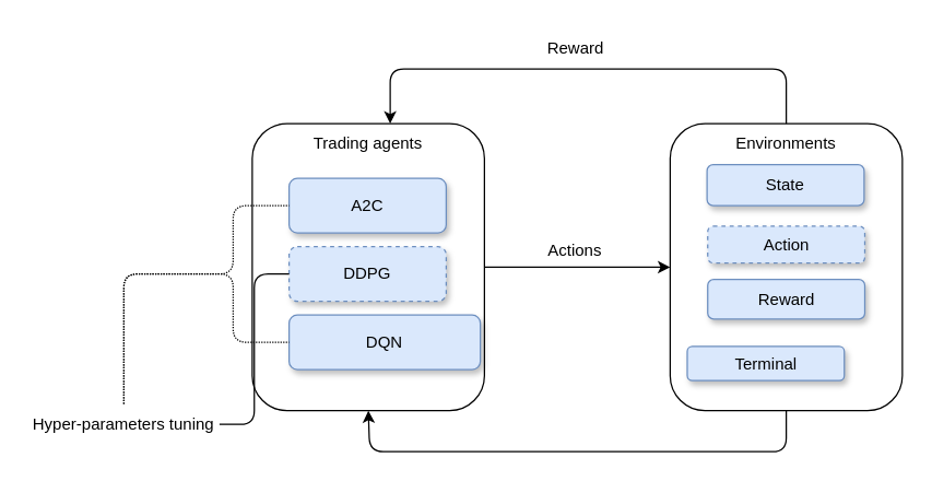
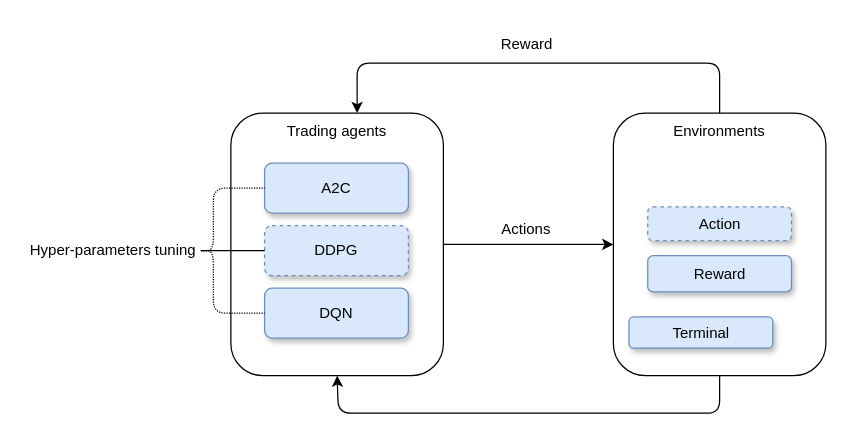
- <mxCell id="12" value="State" style="rounded=1;whiteSpace=wrap;html=1;fillColor=#dae8fc;strokeColor=#6c8ebf;shadow=1;" vertex="1" parent="1"><mxGeometry x="517" y="120" width="115" height="30" as="geometry" /></mxCell>
- <mxCell id="7" value="DQN" style="rounded=1;whiteSpace=wrap;html=1;fillColor=#dae8fc;strokeColor=#6c8ebf;shadow=1;" vertex="1" parent="1"><mxGeometry x="211" y="230" width="140" height="40" as="geometry" /></mxCell>
+ <mxCell id="7" value="DQN" style="rounded=1;whiteSpace=wrap;html=1;fillColor=#dae8fc;strokeColor=#6c8ebf;shadow=1;" vertex="1" parent="1"><mxGeometry x="211" y="230" width="115" height="40" as="geometry" /></mxCell>
- <mxCell id="21" value="Hyper-parameters tuning" style="text;html=1;strokeColor=none;fillColor=none;align=center;verticalAlign=middle;whiteSpace=wrap;rounded=0;shadow=1;" vertex="1" parent="1"><mxGeometry x="20" y="295" width="140" height="30" as="geometry" /></mxCell>
+ <mxCell id="21" value="Hyper-parameters tuning" style="text;html=1;strokeColor=none;fillColor=none;align=center;verticalAlign=middle;whiteSpace=wrap;rounded=0;shadow=1;" vertex="1" parent="1"><mxGeometry x="20" y="185" width="140" height="30" as="geometry" /></mxCell>
